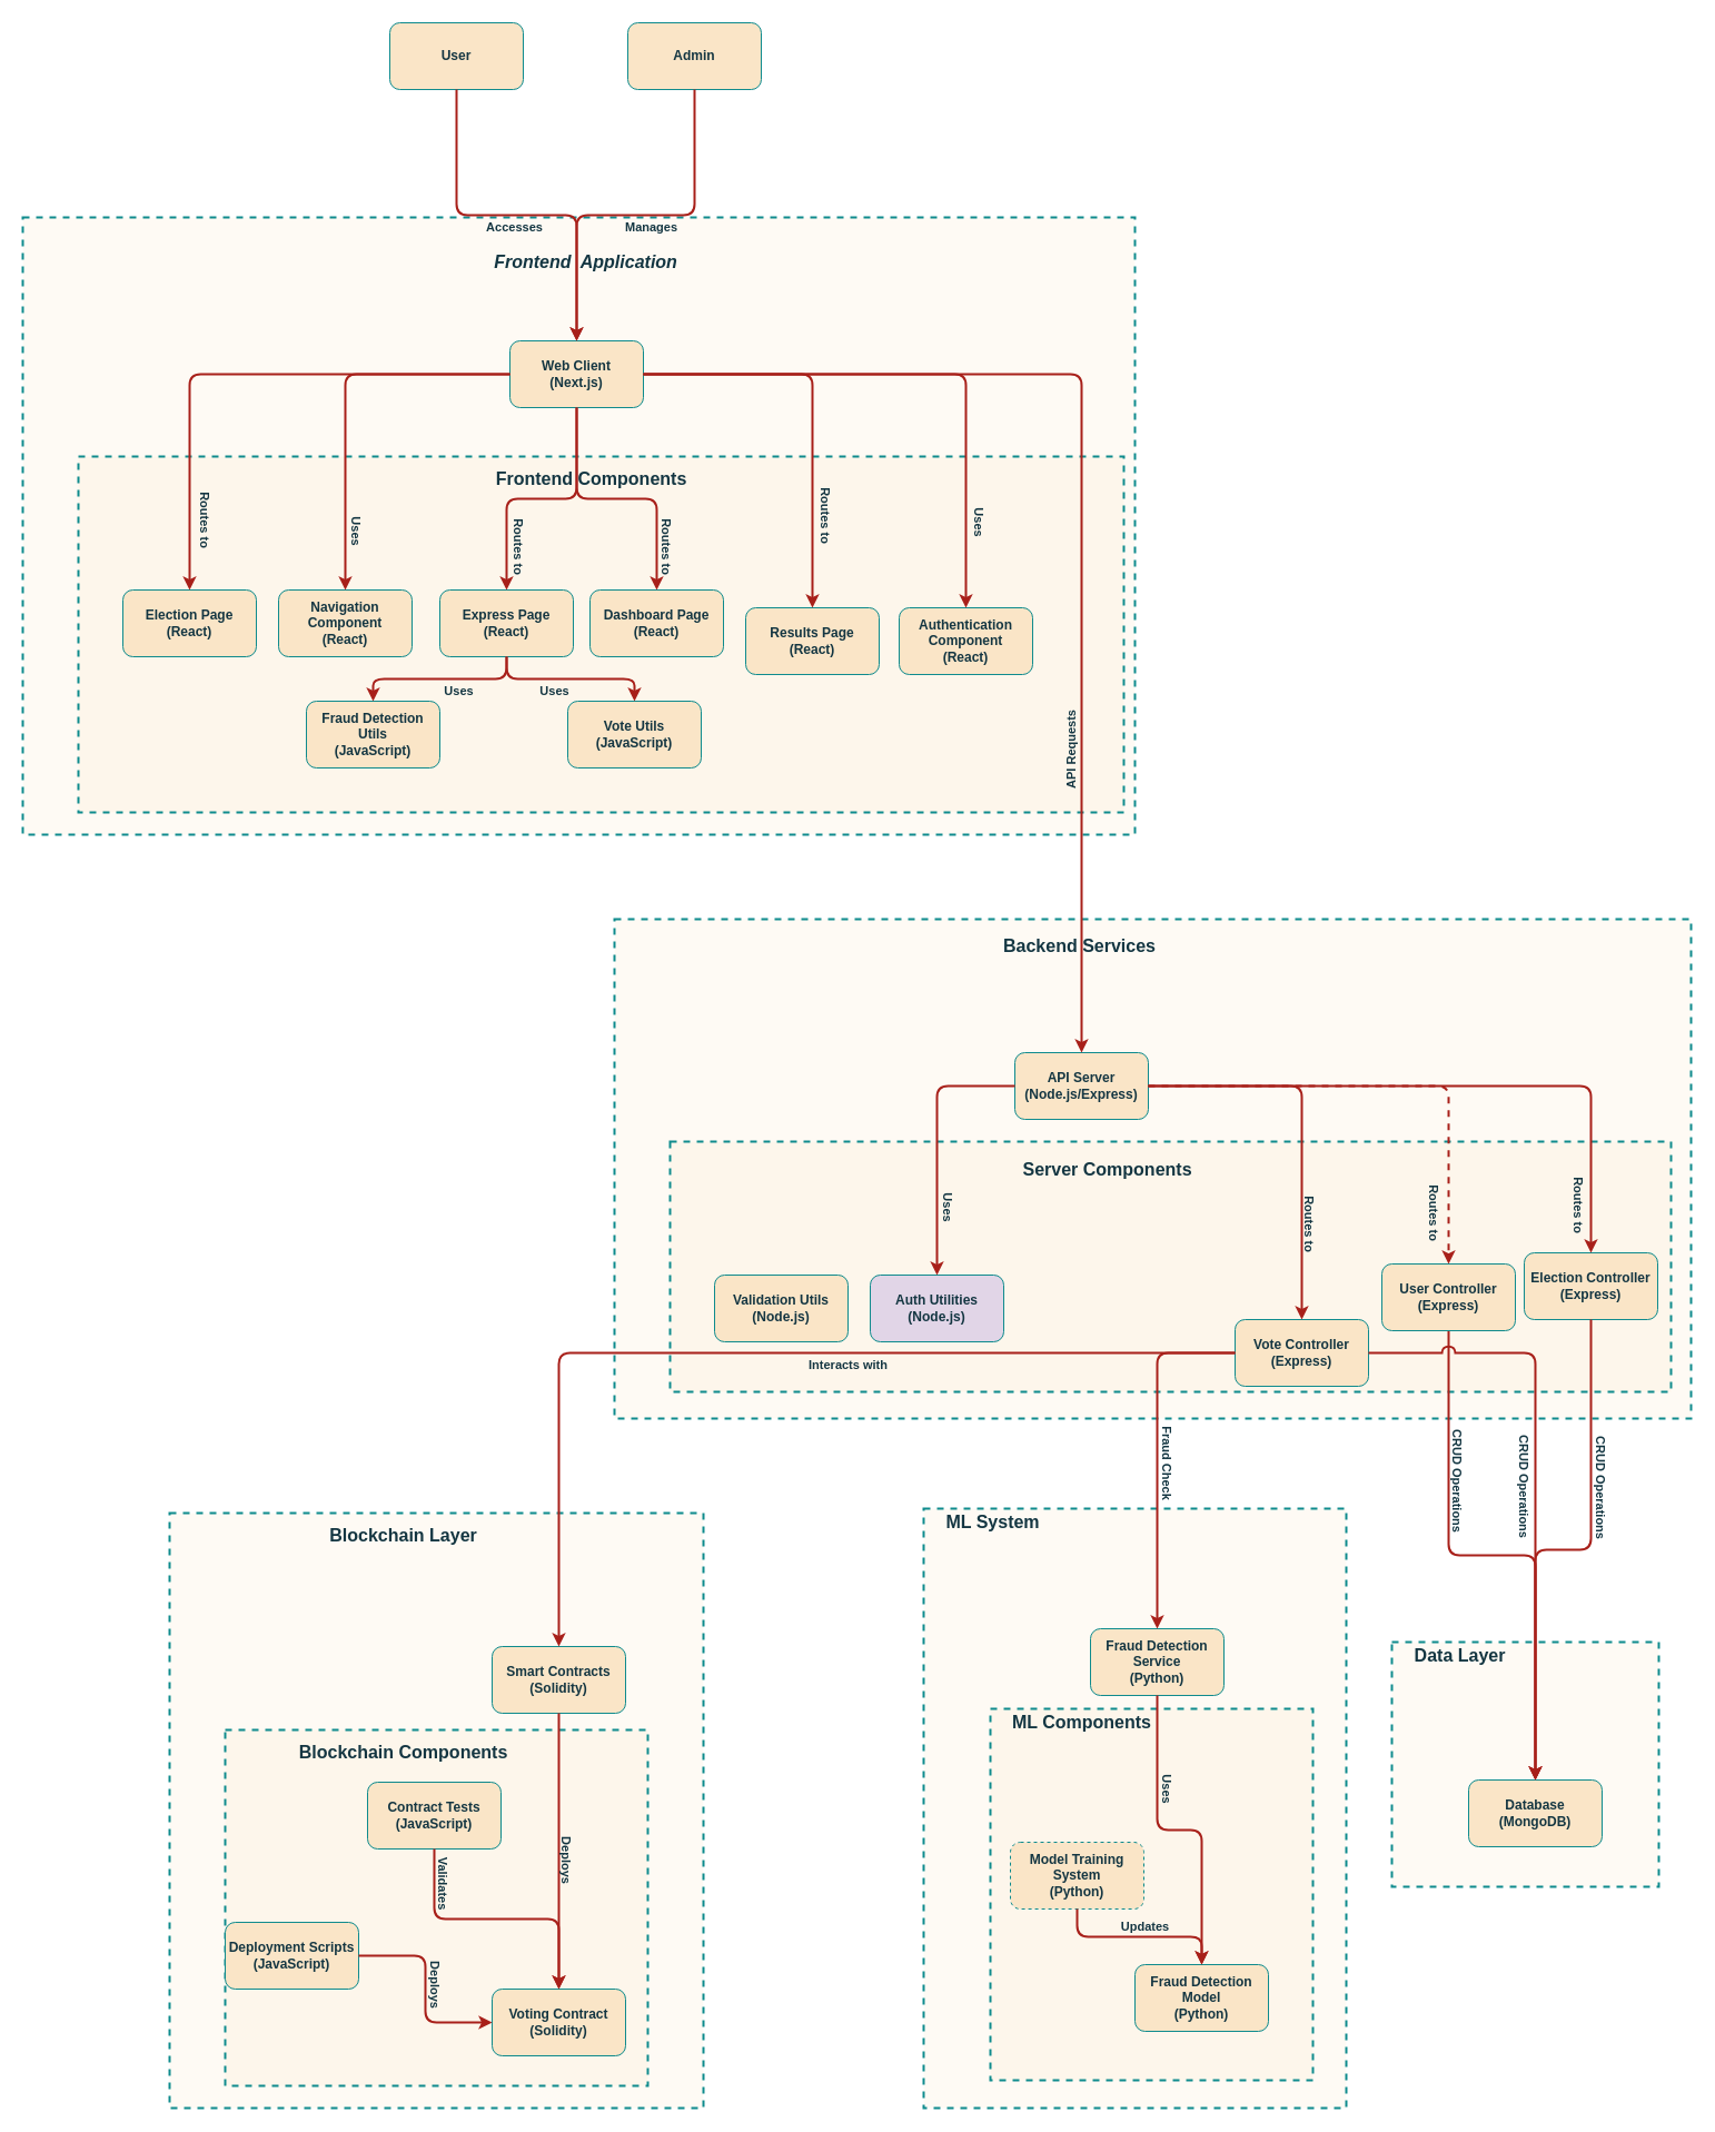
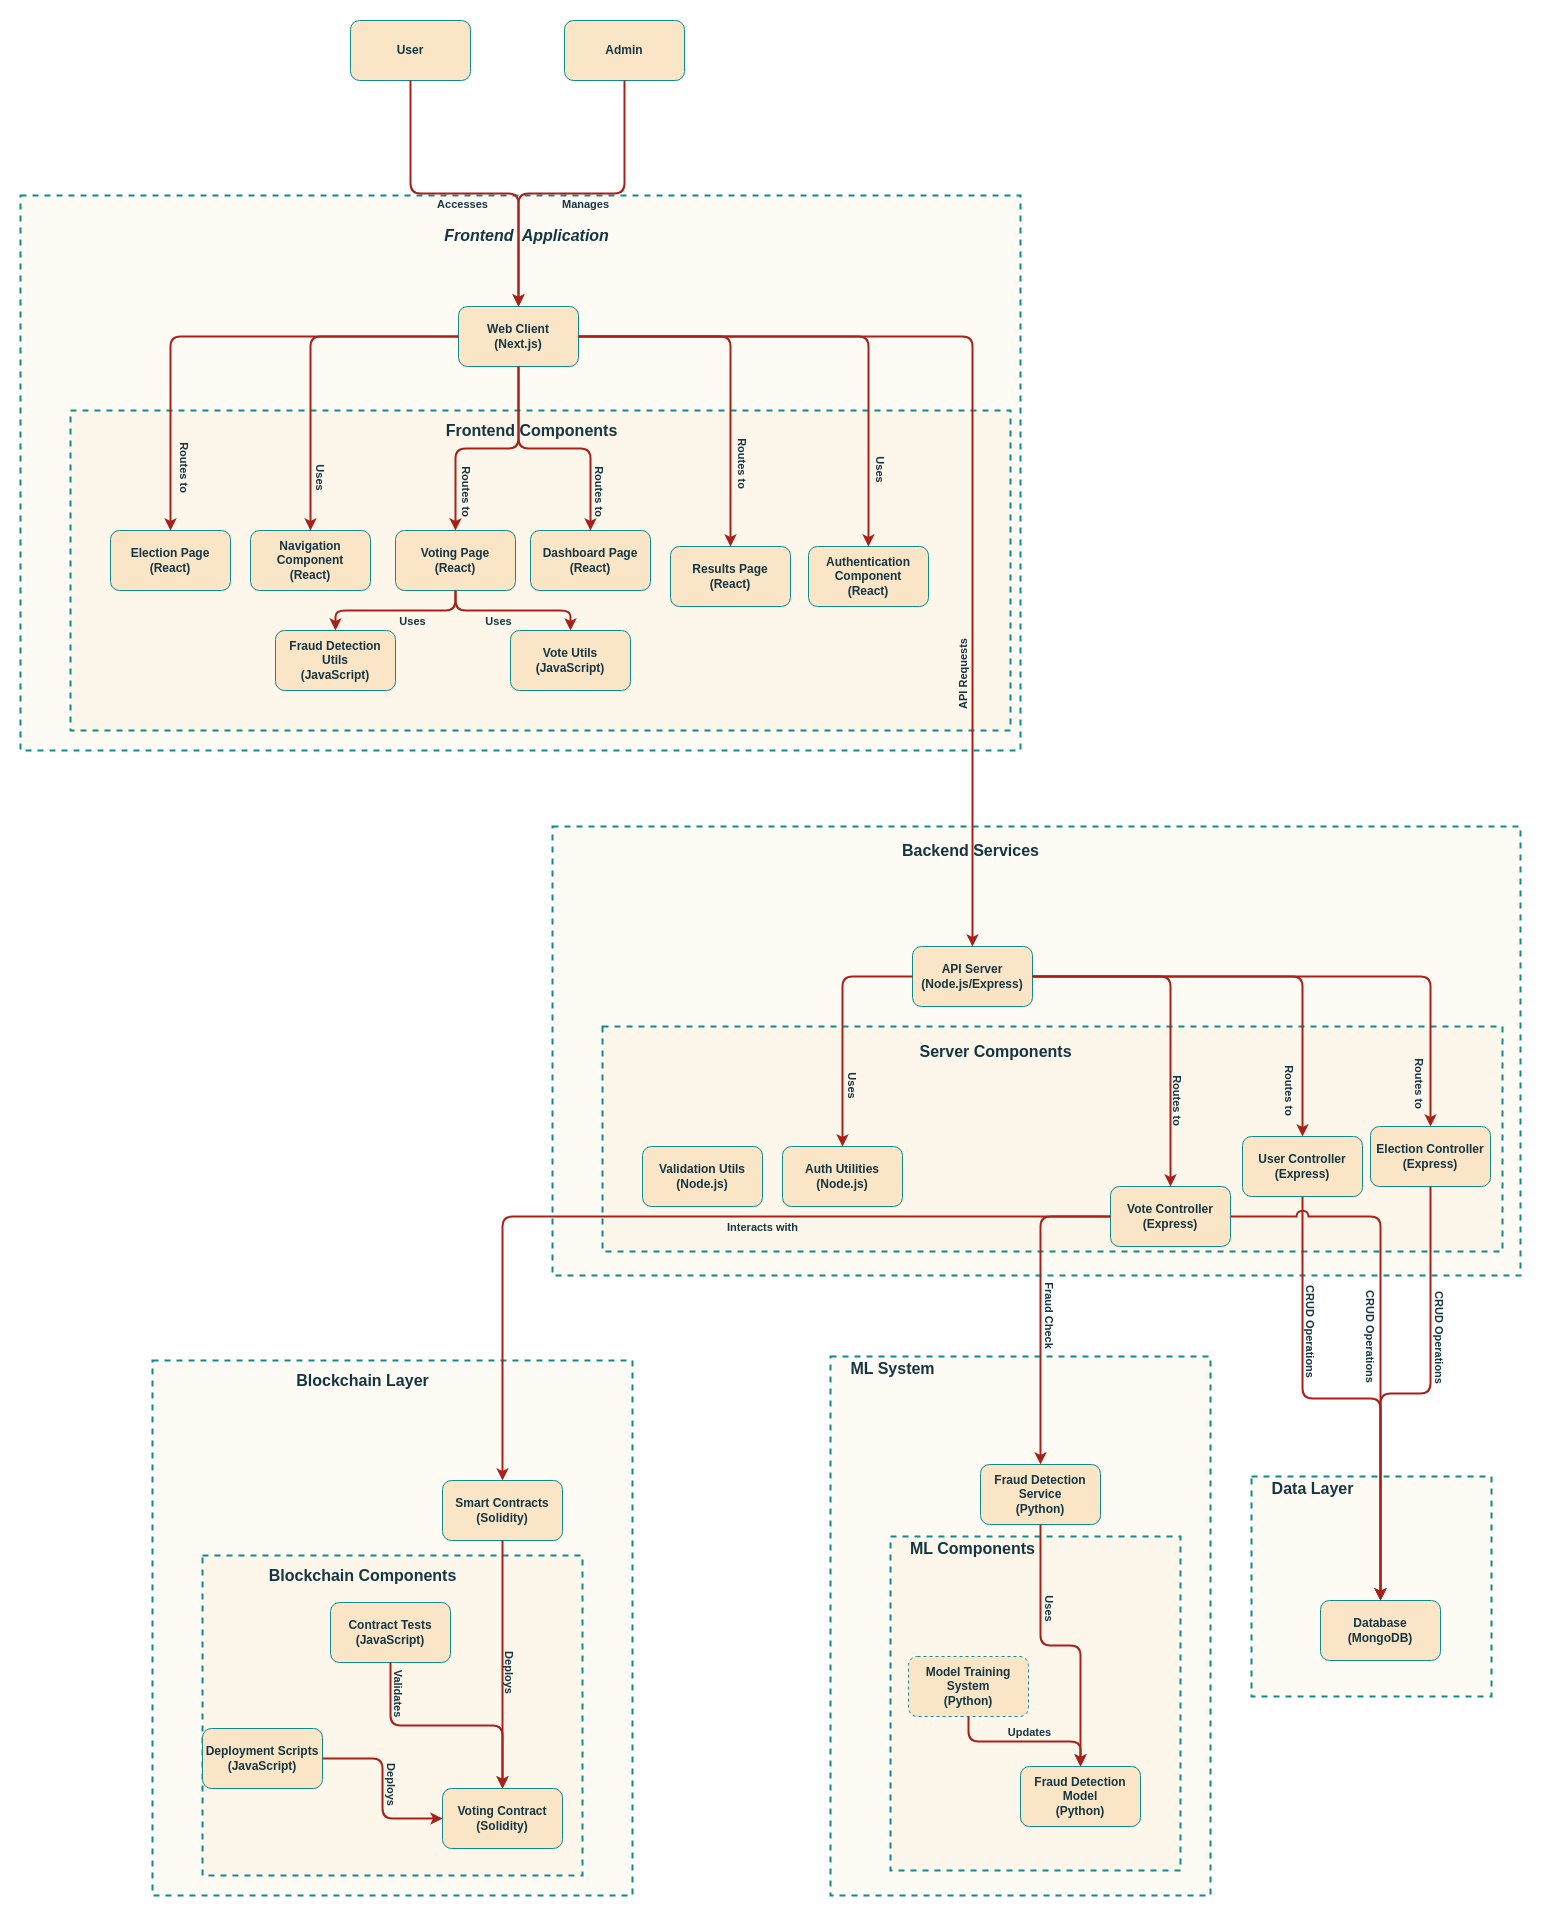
- <mxCell id="10" value="Express Page&lt;br&gt;(React)" style="rounded=1;whiteSpace=wrap;html=1;fillColor=#FAE5C7;labelBackgroundColor=none;strokeColor=#0F8B8D;fontColor=#143642;fontStyle=1" parent="3" vertex="1"><mxGeometry x="325" y="120" width="120" height="60" as="geometry" /></mxCell>
+ <mxCell id="10" value="Voting Page&lt;br&gt;(React)" style="rounded=1;whiteSpace=wrap;html=1;fillColor=#FAE5C7;labelBackgroundColor=none;strokeColor=#0F8B8D;fontColor=#143642;fontStyle=1" parent="3" vertex="1"><mxGeometry x="325" y="120" width="120" height="60" as="geometry" /></mxCell>
- <mxCell id="51" style="edgeStyle=orthogonalEdgeStyle;rounded=1;orthogonalLoop=1;jettySize=auto;html=1;strokeColor=#A8201A;strokeWidth=2;jumpStyle=arc;jumpSize=10;spacing=15;labelBackgroundColor=none;labelBorderColor=none;fontColor=default;fontStyle=1;dashed=1;" parent="1" source="22" target="95" edge="1"><mxGeometry relative="1" as="geometry" /></mxCell>
+ <mxCell id="51" style="edgeStyle=orthogonalEdgeStyle;rounded=1;orthogonalLoop=1;jettySize=auto;html=1;strokeColor=#A8201A;strokeWidth=2;jumpStyle=arc;jumpSize=10;spacing=15;labelBackgroundColor=none;labelBorderColor=none;fontColor=default;fontStyle=1" parent="1" source="22" target="95" edge="1"><mxGeometry relative="1" as="geometry" /></mxCell>
- <mxCell id="17" value="Auth Utilities&lt;br&gt;(Node.js)" style="rounded=1;whiteSpace=wrap;html=1;fillColor=#e1d5e7;labelBackgroundColor=none;strokeColor=#0F8B8D;fontColor=#143642;fontStyle=1;" parent="16" vertex="1"><mxGeometry x="180" y="120" width="120" height="60" as="geometry" /></mxCell>
+ <mxCell id="17" value="Auth Utilities&lt;br&gt;(Node.js)" style="rounded=1;whiteSpace=wrap;html=1;fillColor=#FAE5C7;labelBackgroundColor=none;strokeColor=#0F8B8D;fontColor=#143642;fontStyle=1" parent="16" vertex="1"><mxGeometry x="180" y="120" width="120" height="60" as="geometry" /></mxCell>
